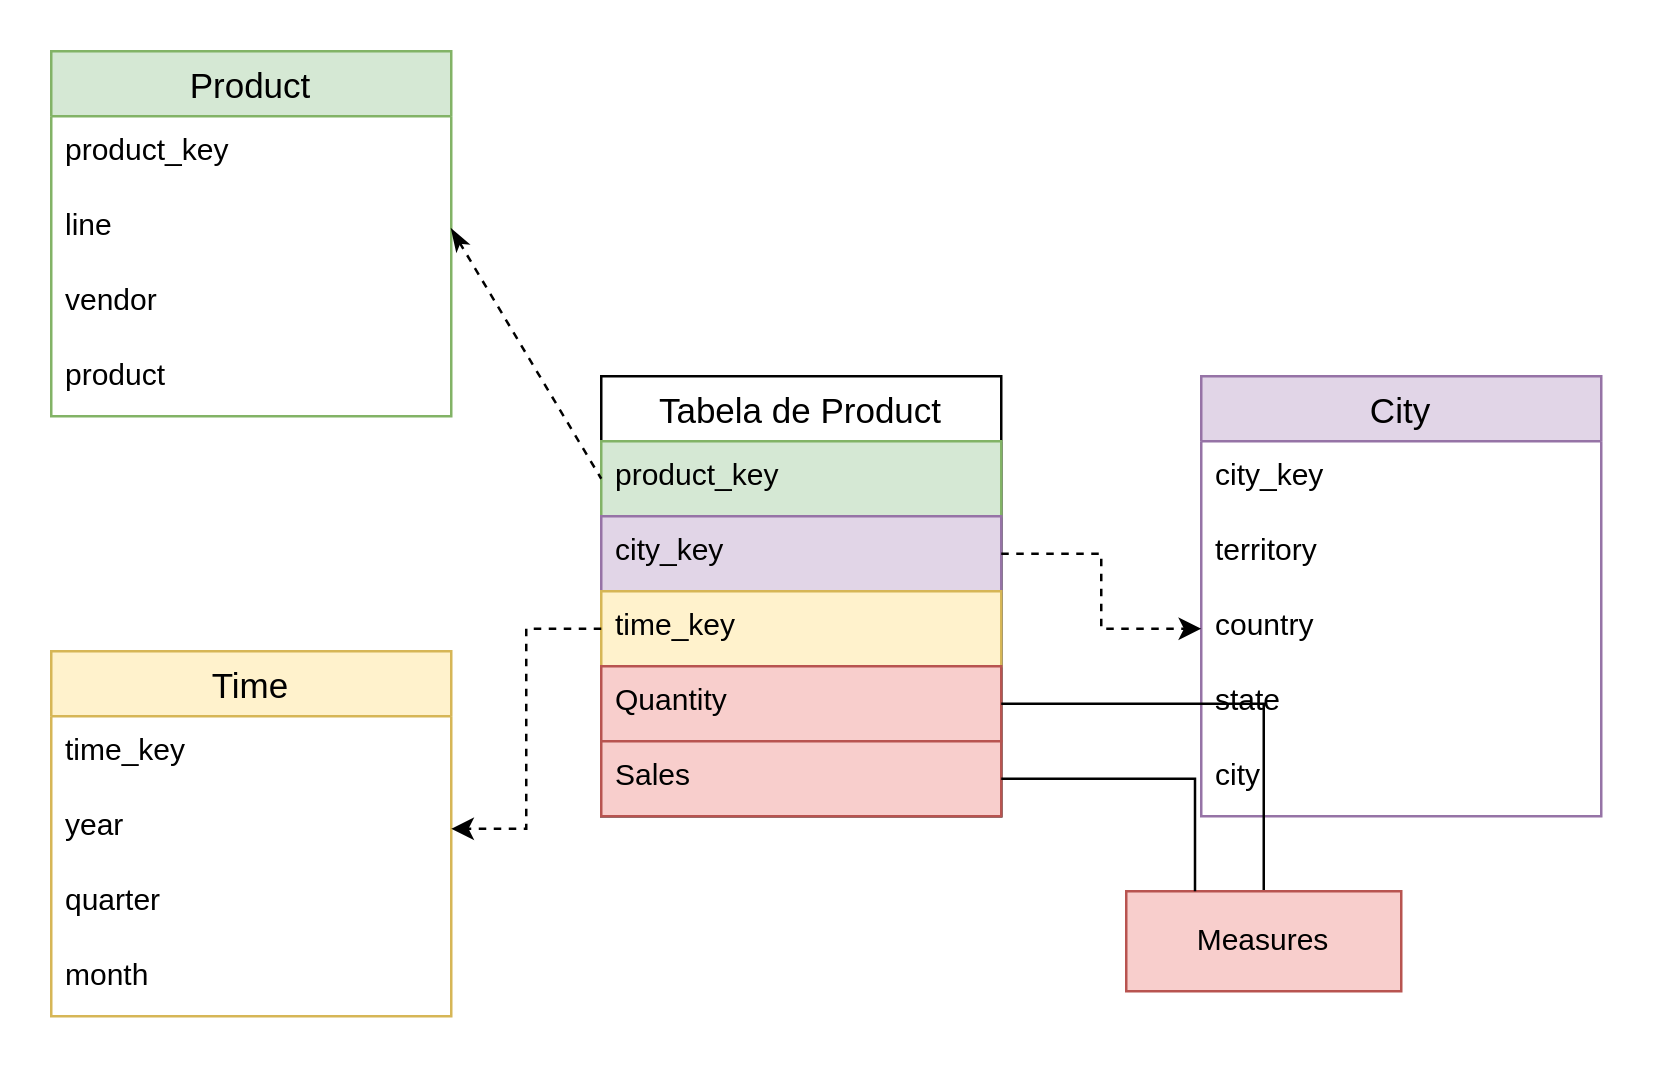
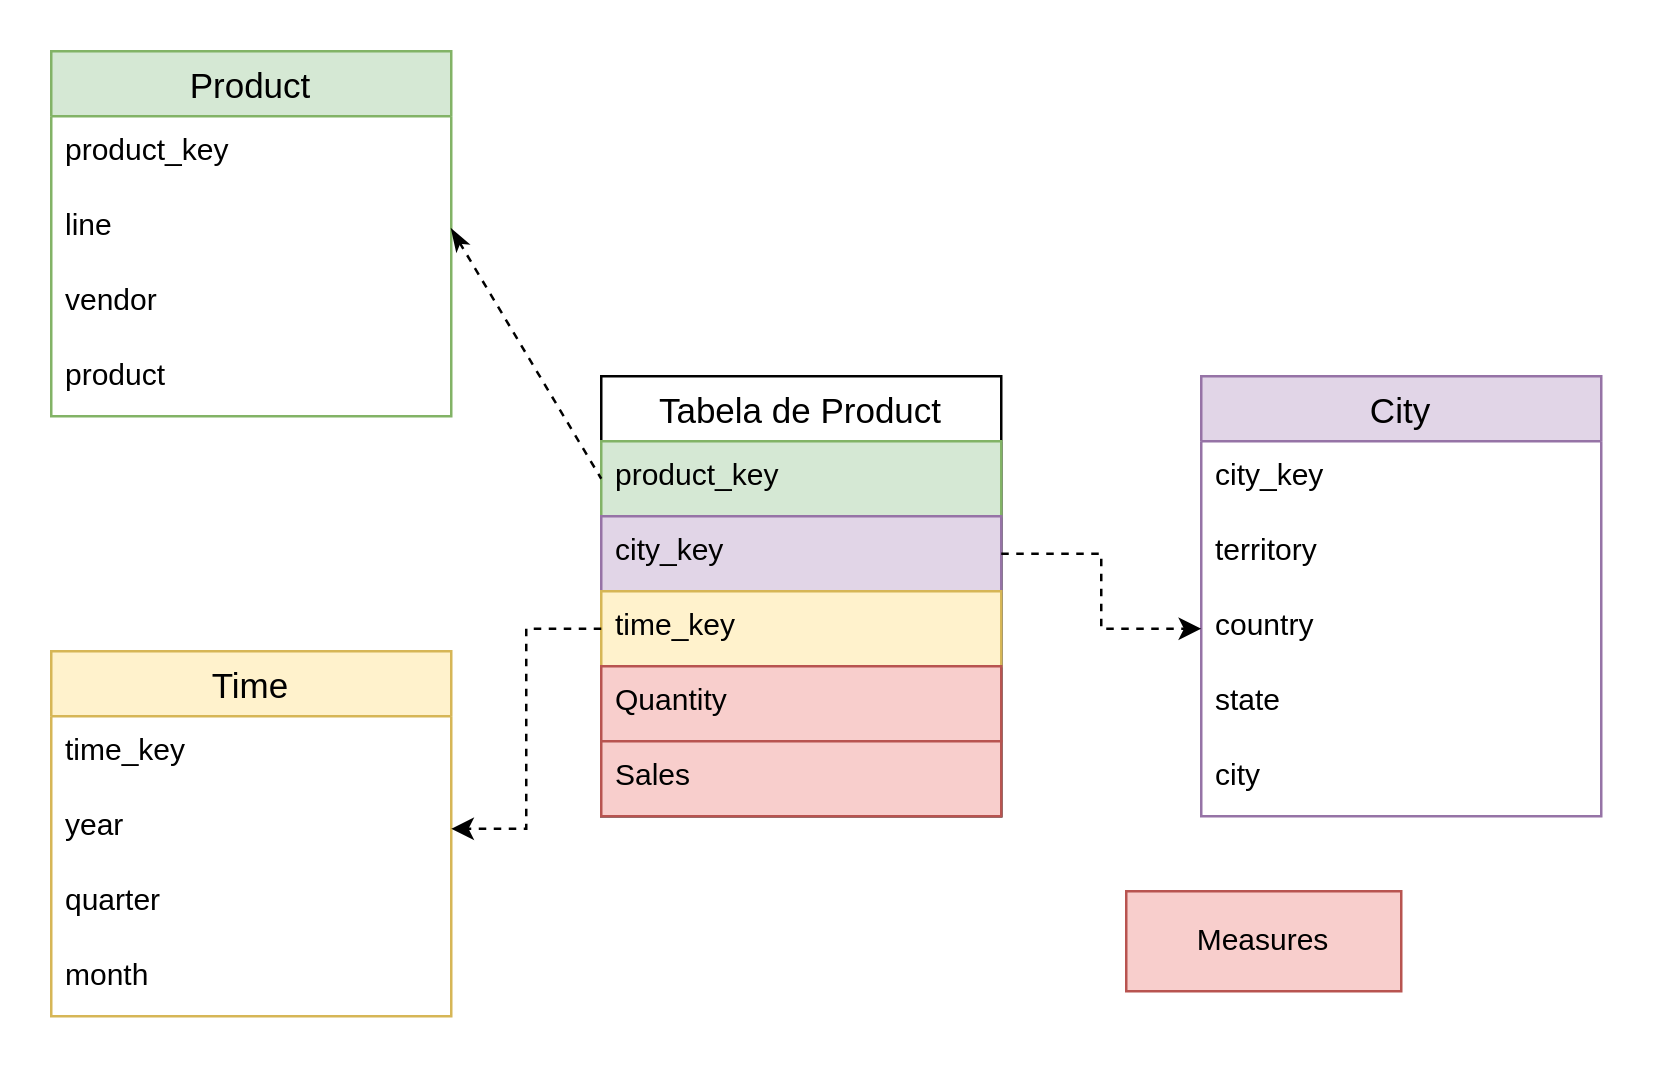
- <mxCell id="27" style="edgeStyle=orthogonalEdgeStyle;rounded=0;jumpStyle=none;orthogonalLoop=1;jettySize=auto;html=1;exitX=1;exitY=0.5;exitDx=0;exitDy=0;startArrow=none;startFill=0;strokeColor=#000000;entryX=0.5;entryY=0;entryDx=0;entryDy=0;endArrow=none;endFill=0;" edge="1" parent="1" source="17" target="28"><mxGeometry relative="1" as="geometry"><mxPoint x="440" y="390" as="targetPoint" /></mxGeometry></mxCell>
- <mxCell id="29" style="edgeStyle=orthogonalEdgeStyle;rounded=0;jumpStyle=none;orthogonalLoop=1;jettySize=auto;html=1;exitX=1;exitY=0.5;exitDx=0;exitDy=0;entryX=0.25;entryY=0;entryDx=0;entryDy=0;startArrow=none;startFill=0;endArrow=none;endFill=0;strokeColor=#000000;" edge="1" parent="1" source="18" target="28"><mxGeometry relative="1" as="geometry" /></mxCell>
